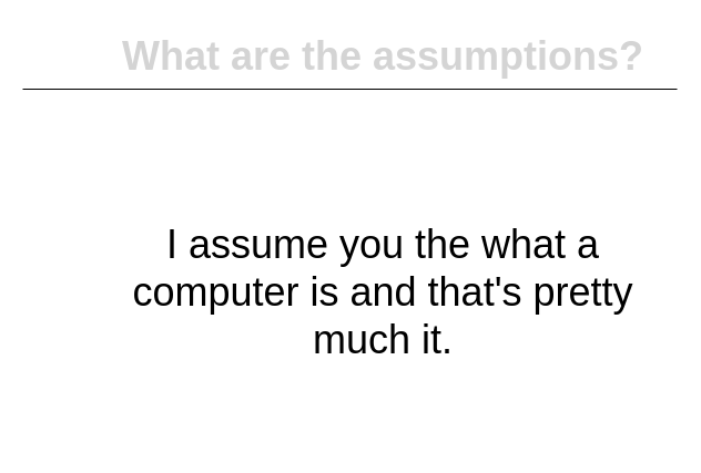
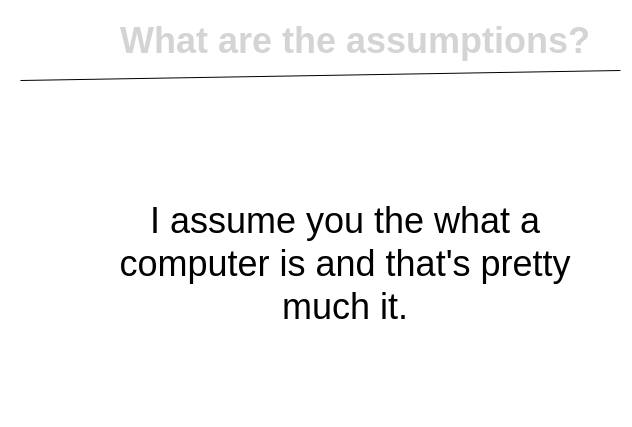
- <mxCell id="2" value="&lt;h2 style=&quot;color: rgb(212, 212, 212); line-height: 19px; font-size: 36px;&quot;&gt;What are the assumptions?&lt;/h2&gt;" style="text;html=1;strokeColor=none;fillColor=none;align=center;verticalAlign=middle;whiteSpace=wrap;rounded=0;" parent="1" vertex="1"><mxGeometry x="80" width="530" height="60" as="geometry" y="20" /></mxCell>
+ <mxCell id="2" value="&lt;h2 style=&quot;color: rgb(212, 212, 212); line-height: 19px; font-size: 36px;&quot;&gt;What are the assumptions?&lt;/h2&gt;" style="text;html=1;strokeColor=none;fillColor=none;align=center;verticalAlign=middle;whiteSpace=wrap;rounded=0;" parent="1" vertex="1"><mxGeometry x="90" y="10" width="530" height="60" as="geometry" /></mxCell>
